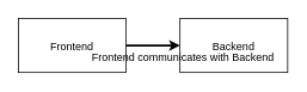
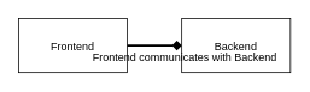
- <mxCell id="4" edge="1" parent="1" source="2" target="3" style="edgeStyle=orthogonalEdgeStyle;rounded=1;strokeColor=#000000;strokeWidth=2;"><mxGeometry relative="1" as="geometry" /></mxCell>
+ <mxCell id="4" edge="1" parent="1" source="2" target="3" style="edgeStyle=orthogonalEdgeStyle;rounded=1;strokeColor=#000000;strokeWidth=2;endArrow=diamond;"><mxGeometry relative="1" as="geometry" /></mxCell>
